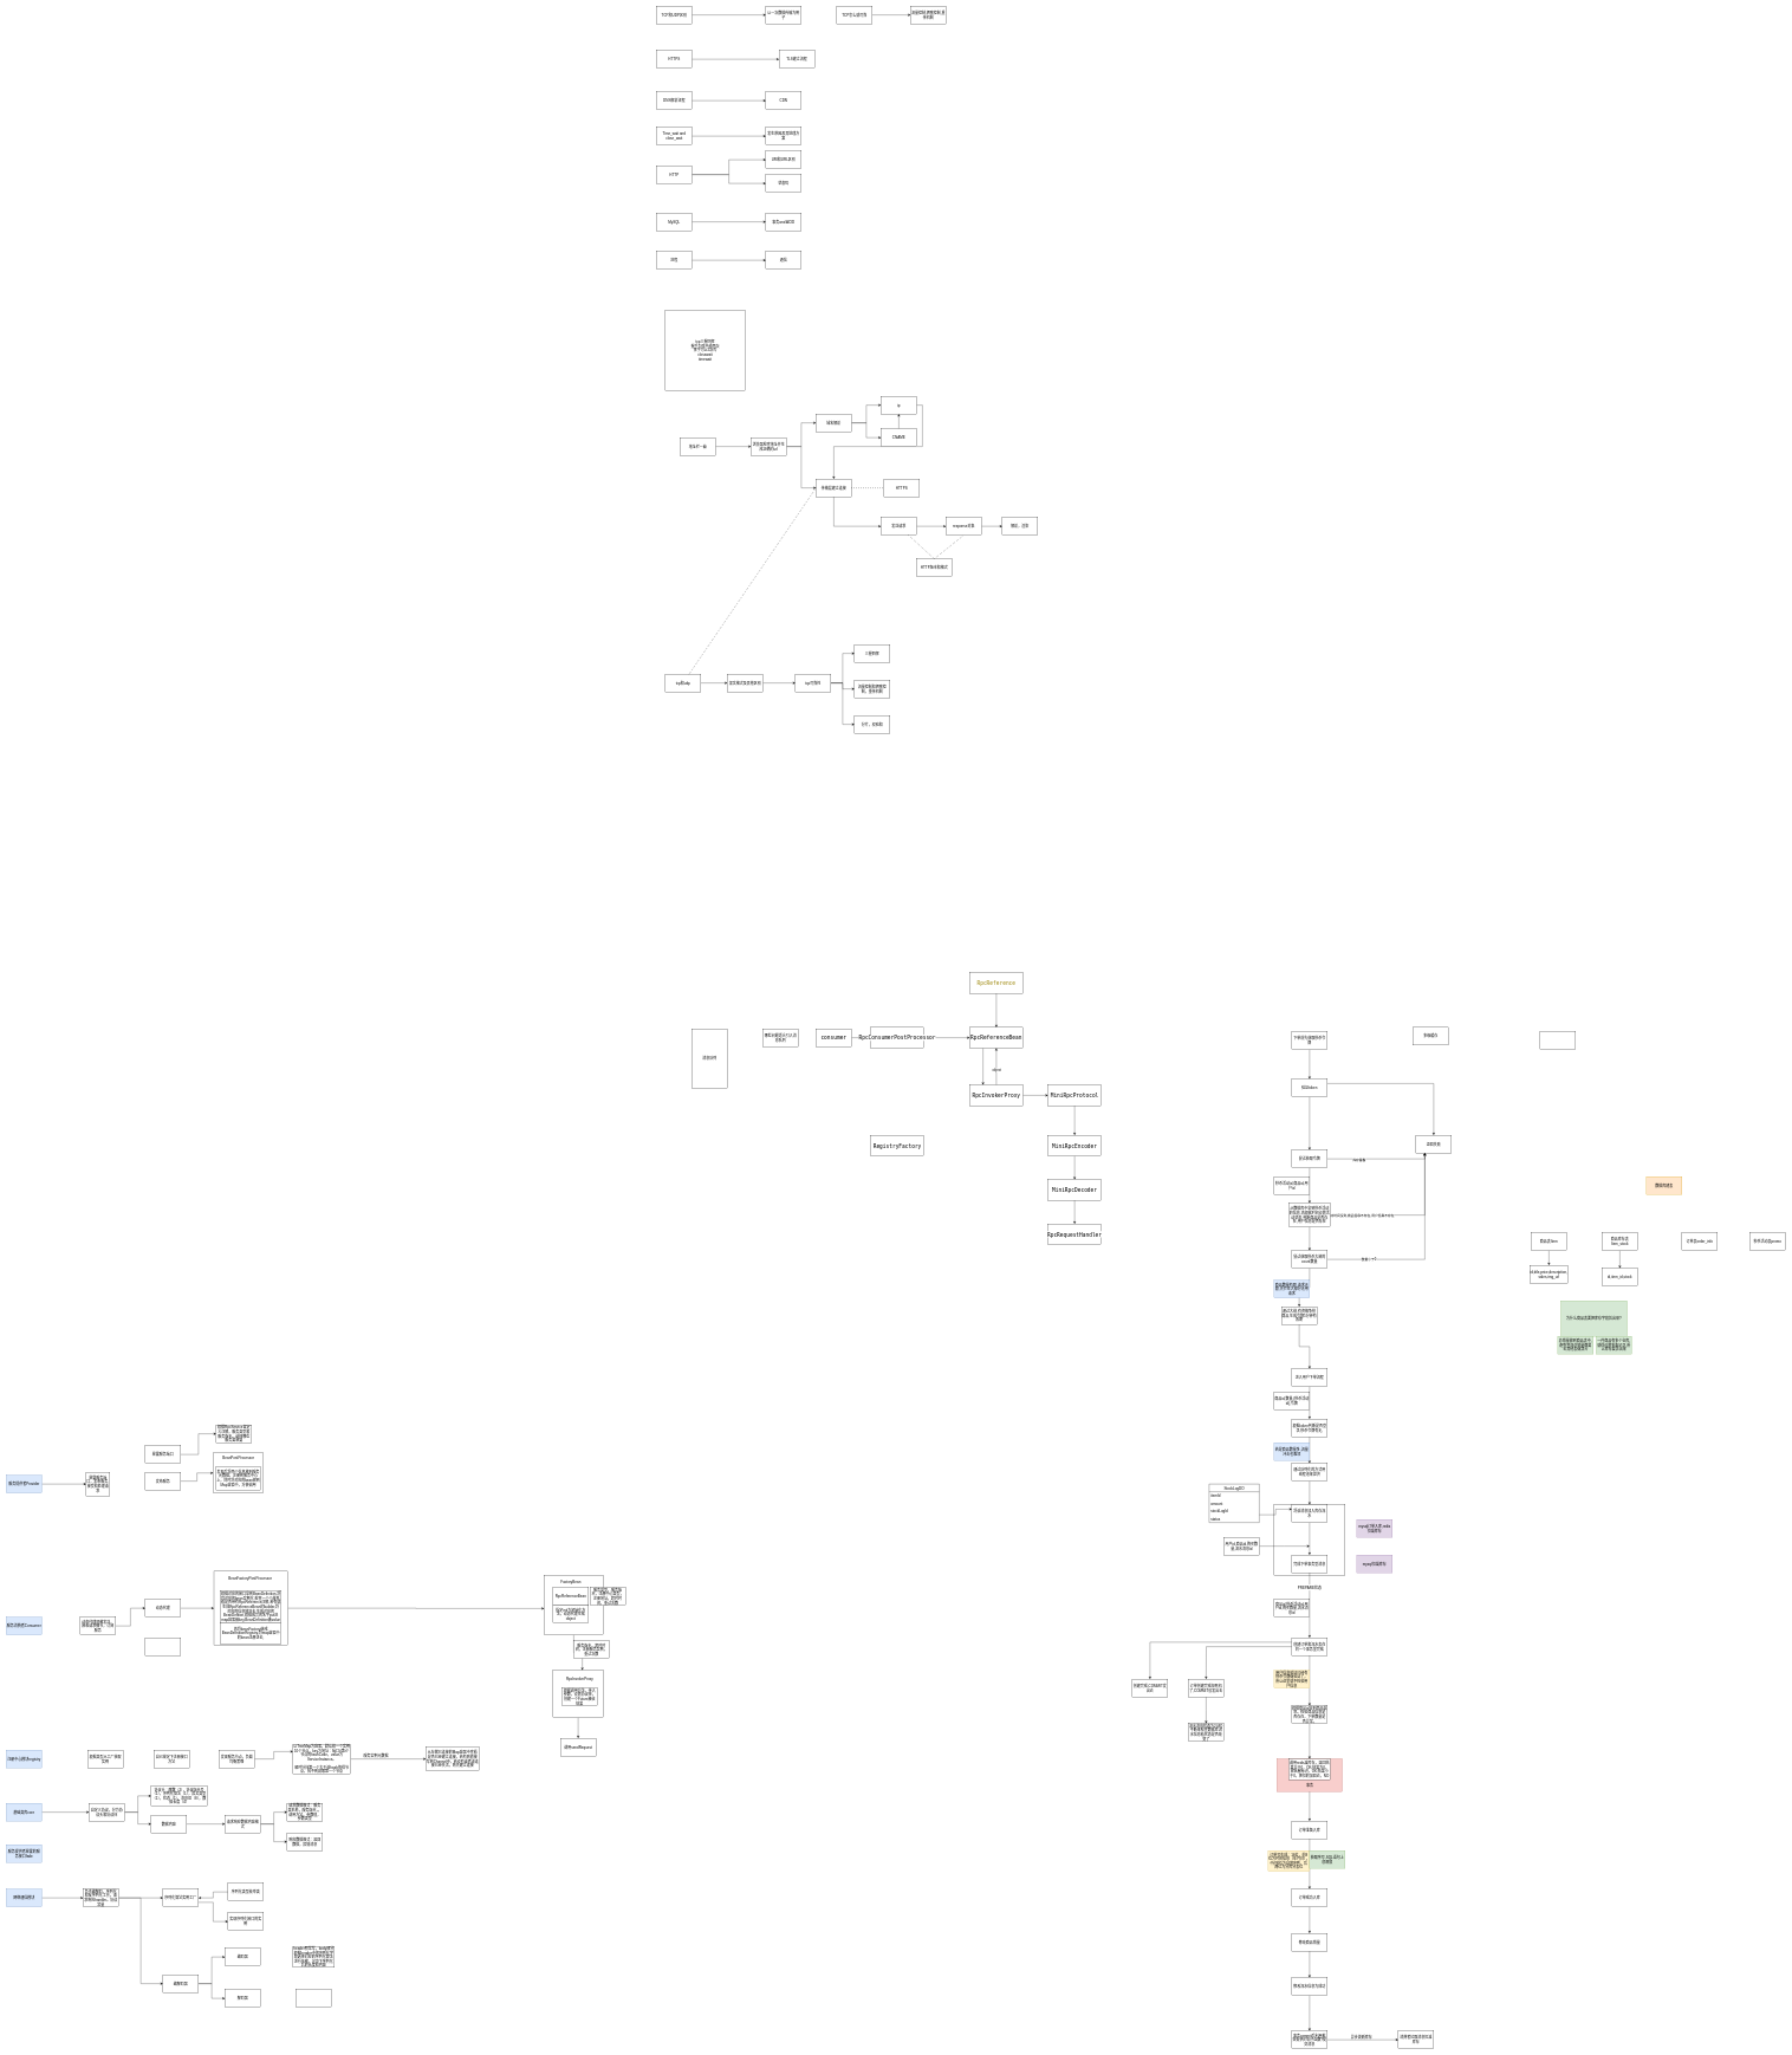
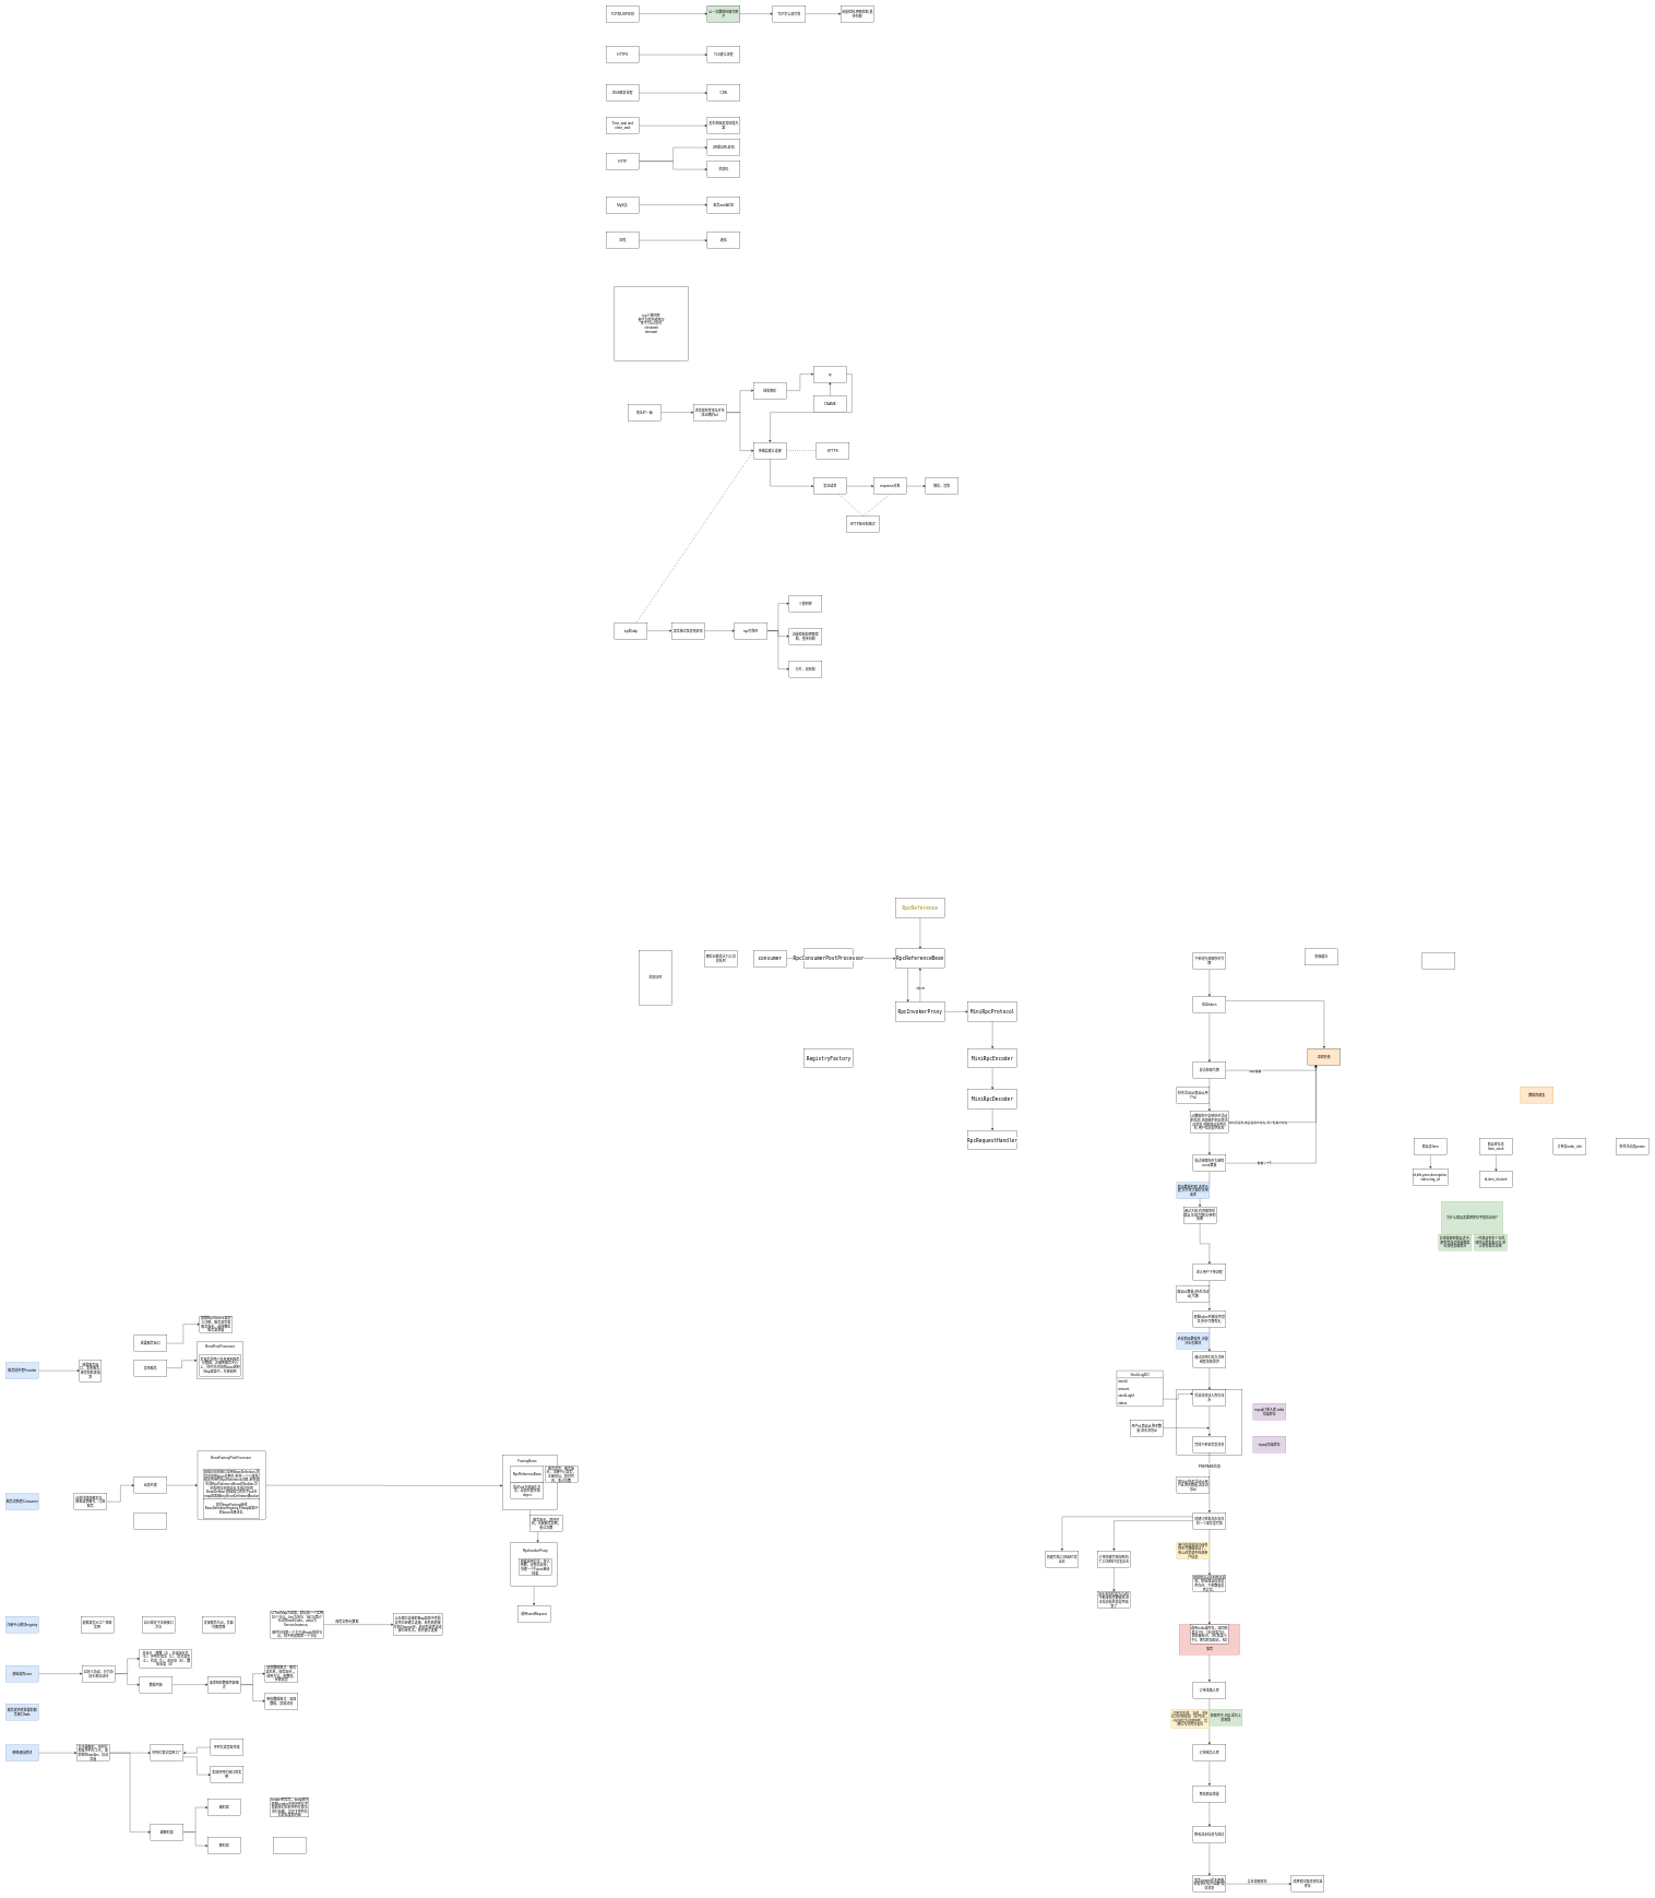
- <mxCell id="5" value="以一次数据传输为例子" style="rounded=0;whiteSpace=wrap;html=1;" parent="1" vertex="1"><mxGeometry x="2590" y="20" width="120" height="60" as="geometry" /></mxCell>
+ <mxCell id="5" value="以一次数据传输为例子" style="rounded=0;whiteSpace=wrap;html=1;fillColor=#d5e8d4;" parent="1" vertex="1"><mxGeometry x="2590" y="20" width="120" height="60" as="geometry" /></mxCell>
+ <mxCell id="4" style="edgeStyle=orthogonalEdgeStyle;rounded=0;orthogonalLoop=1;jettySize=auto;html=1;exitX=1;exitY=0.5;exitDx=0;exitDy=0;" parent="1" source="5" target="16" edge="1"><mxGeometry relative="1" as="geometry" /></mxCell>
- <mxCell id="8" value="TLS建立流程" style="rounded=0;whiteSpace=wrap;html=1;" parent="1" vertex="1"><mxGeometry x="2635" y="170" width="120" height="60" as="geometry" /></mxCell>
+ <mxCell id="8" value="TLS建立流程" style="rounded=0;whiteSpace=wrap;html=1;" parent="1" vertex="1"><mxGeometry x="2590" y="170" width="120" height="60" as="geometry" /></mxCell>
- <mxCell id="36" style="edgeStyle=orthogonalEdgeStyle;rounded=0;orthogonalLoop=1;jettySize=auto;html=1;exitX=1;exitY=0.5;exitDx=0;exitDy=0;entryX=0;entryY=0.5;entryDx=0;entryDy=0;" parent="1" source="37" target="43" edge="1"><mxGeometry relative="1" as="geometry" /></mxCell>
- <mxCell id="110" value="返回失败" style="rounded=0;whiteSpace=wrap;html=1;" vertex="1" parent="1"><mxGeometry x="4790" y="3840" width="120" height="60" as="geometry" /></mxCell>
+ <mxCell id="110" value="返回失败" style="rounded=0;whiteSpace=wrap;html=1;fillColor=#ffe6cc;" vertex="1" parent="1"><mxGeometry x="4790" y="3840" width="120" height="60" as="geometry" /></mxCell>
- <mxCell id="247" style="edgeStyle=orthogonalEdgeStyle;rounded=0;orthogonalLoop=1;jettySize=auto;html=1;exitX=1;exitY=0.5;exitDx=0;exitDy=0;entryX=0;entryY=0.25;entryDx=0;entryDy=0;" edge="1" parent="1" source="248" target="250"><mxGeometry relative="1" as="geometry" /></mxCell>
